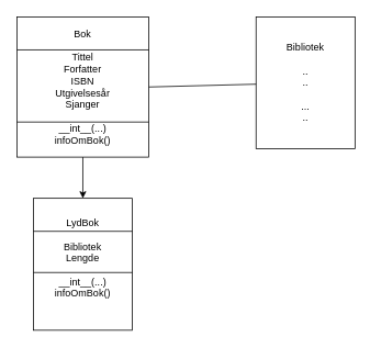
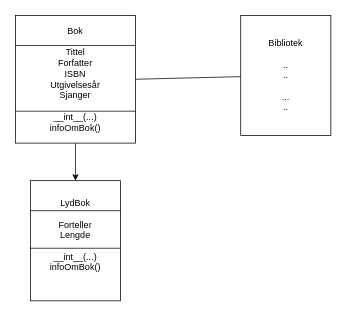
- <mxCell id="9" value="Bibliotek&lt;br&gt;&lt;br&gt;..&lt;br&gt;..&lt;br&gt;&lt;br&gt;...&lt;br&gt;.." style="rounded=0;whiteSpace=wrap;html=1;" vertex="1" parent="1"><mxGeometry x="310" y="20" width="120" height="160" as="geometry" /></mxCell>
+ <mxCell id="9" value="Bibliotek&lt;br&gt;&lt;br&gt;..&lt;br&gt;..&lt;br&gt;&lt;br&gt;...&lt;br&gt;.." style="rounded=0;whiteSpace=wrap;html=1;" vertex="1" parent="1"><mxGeometry x="320" y="20" width="120" height="160" as="geometry" /></mxCell>
- <mxCell id="6" value="LydBok&lt;br&gt;&lt;br&gt;Bibliotek&lt;br&gt;Lengde&lt;br&gt;&lt;br&gt;__int__(...)&lt;br&gt;infoOmBok()&lt;br&gt;&lt;br&gt;" style="whiteSpace=wrap;html=1;rounded=0;" vertex="1" parent="1"><mxGeometry x="40" y="240" width="120" height="160" as="geometry" /></mxCell>
+ <mxCell id="6" value="LydBok&lt;br&gt;&lt;br&gt;Forteller&lt;br&gt;Lengde&lt;br&gt;&lt;br&gt;__int__(...)&lt;br&gt;infoOmBok()&lt;br&gt;&lt;br&gt;" style="whiteSpace=wrap;html=1;rounded=0;" vertex="1" parent="1"><mxGeometry x="40" y="240" width="120" height="160" as="geometry" /></mxCell>
